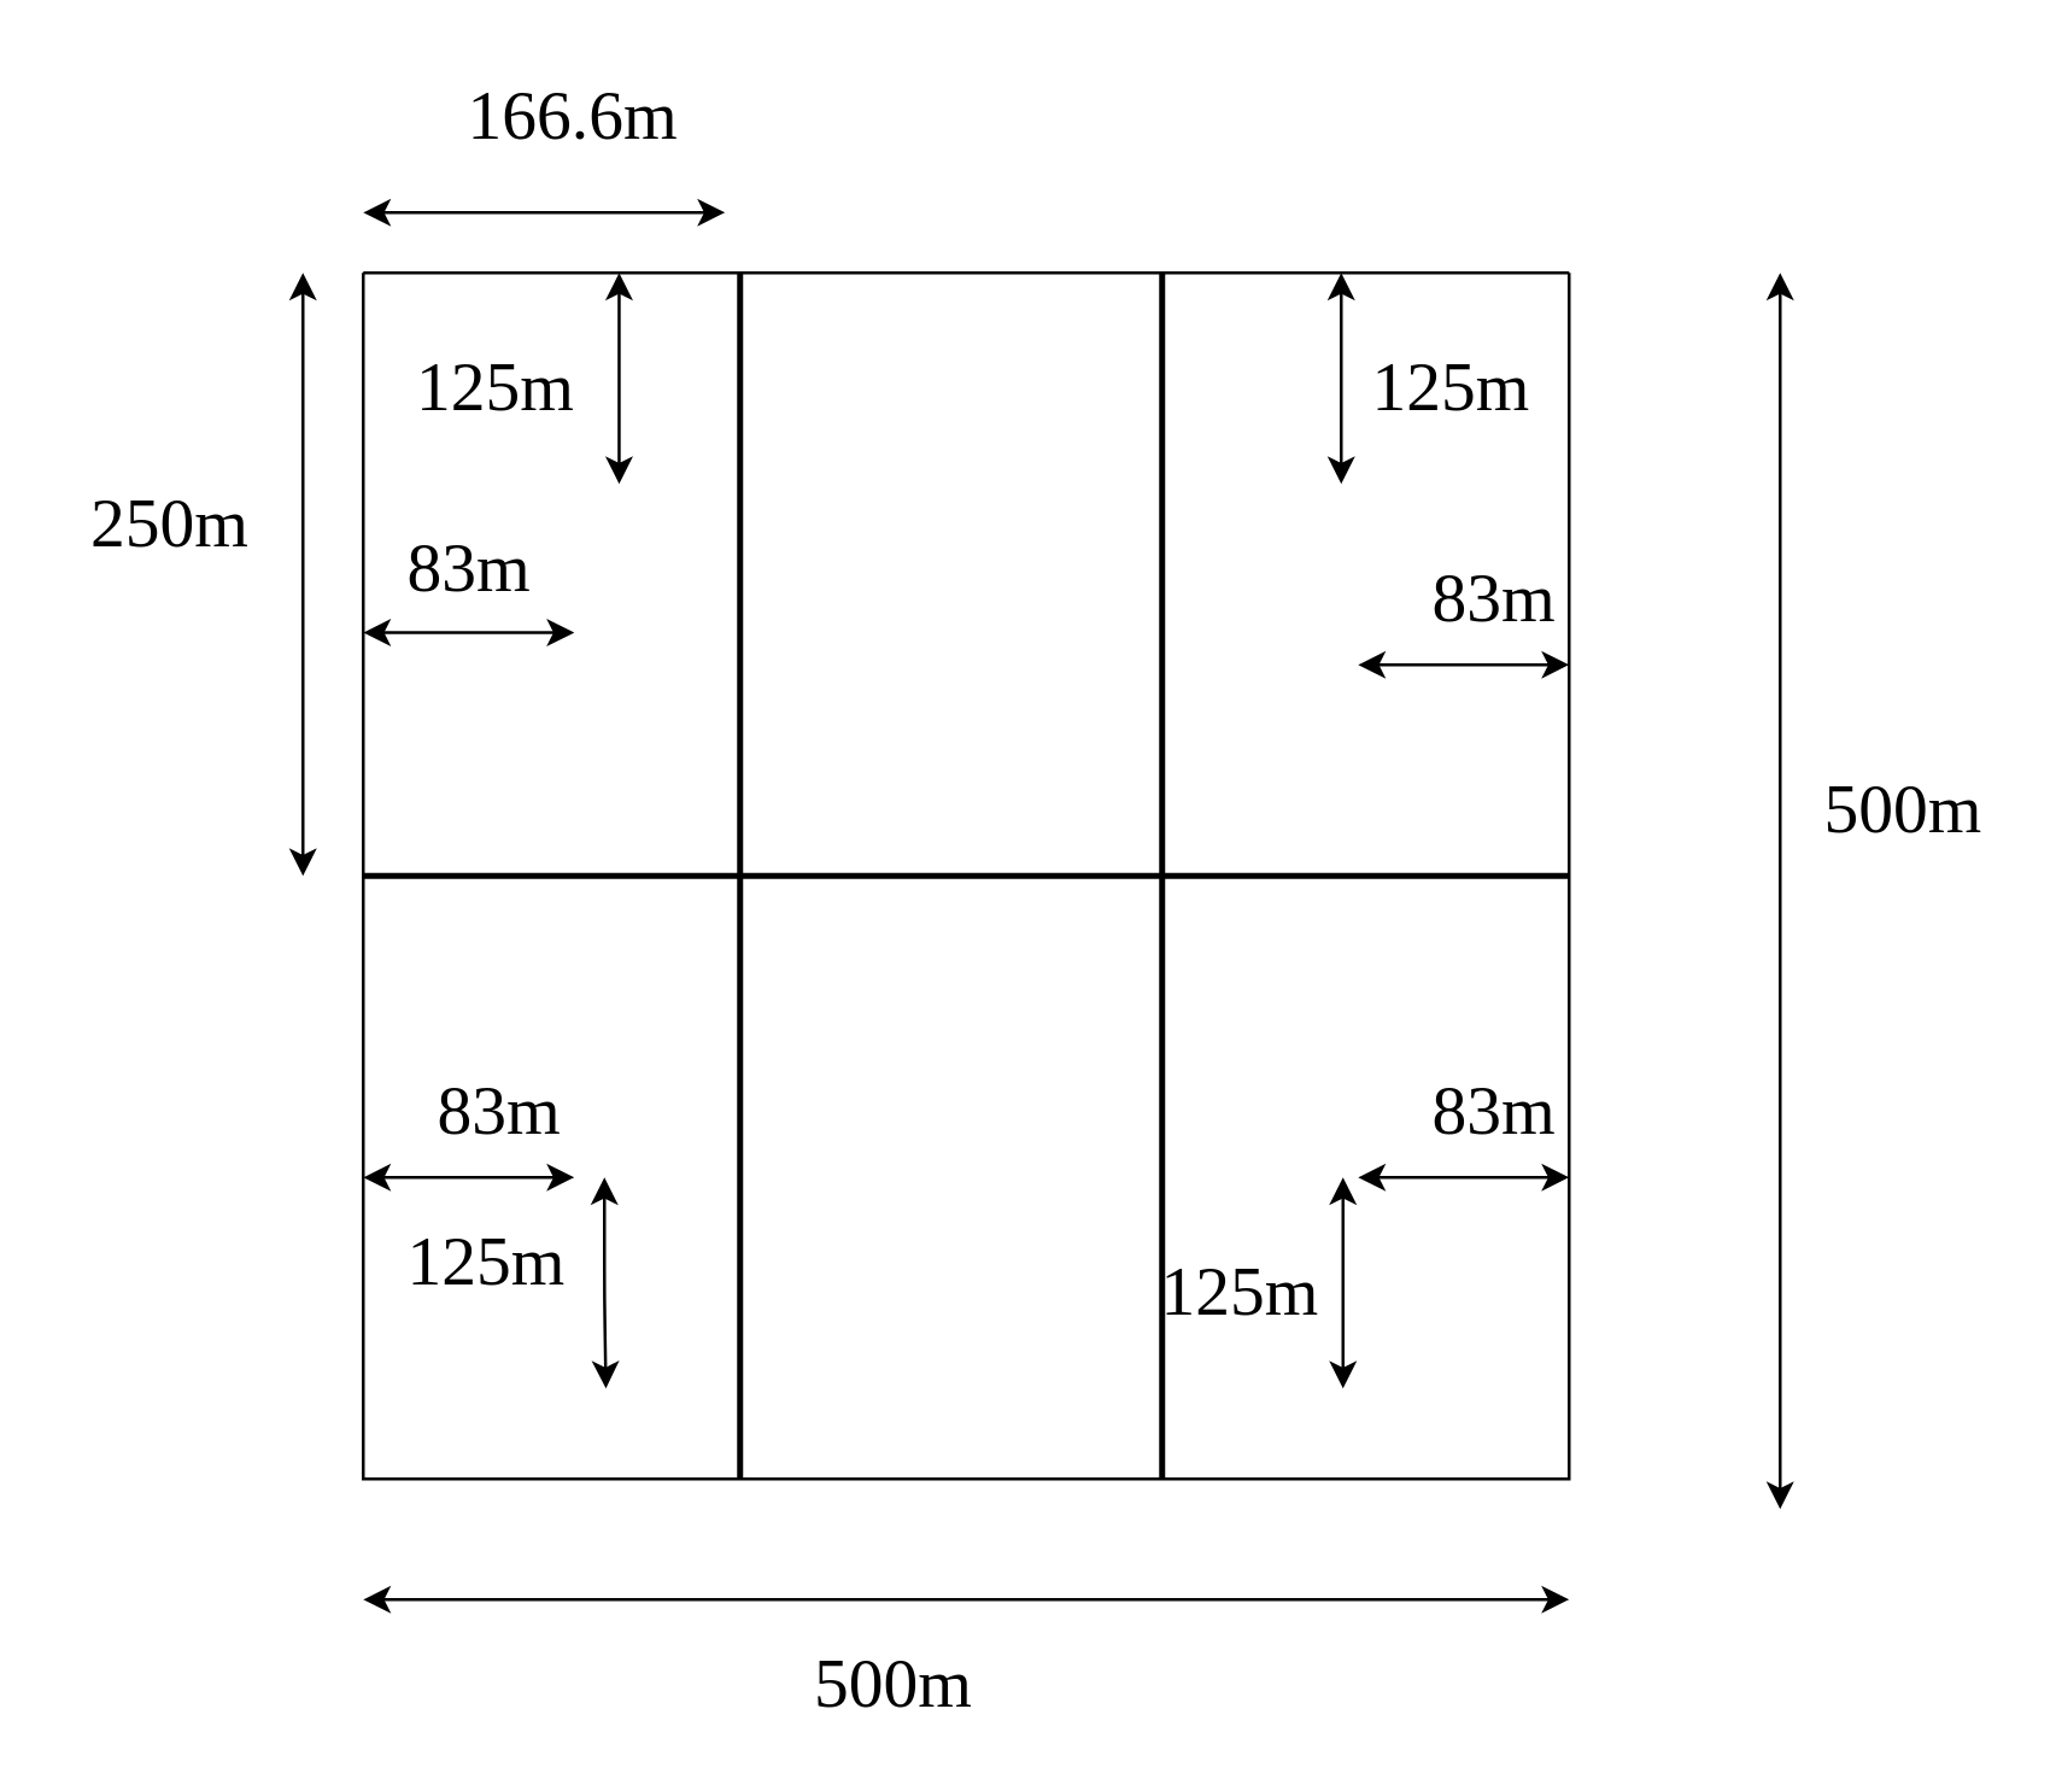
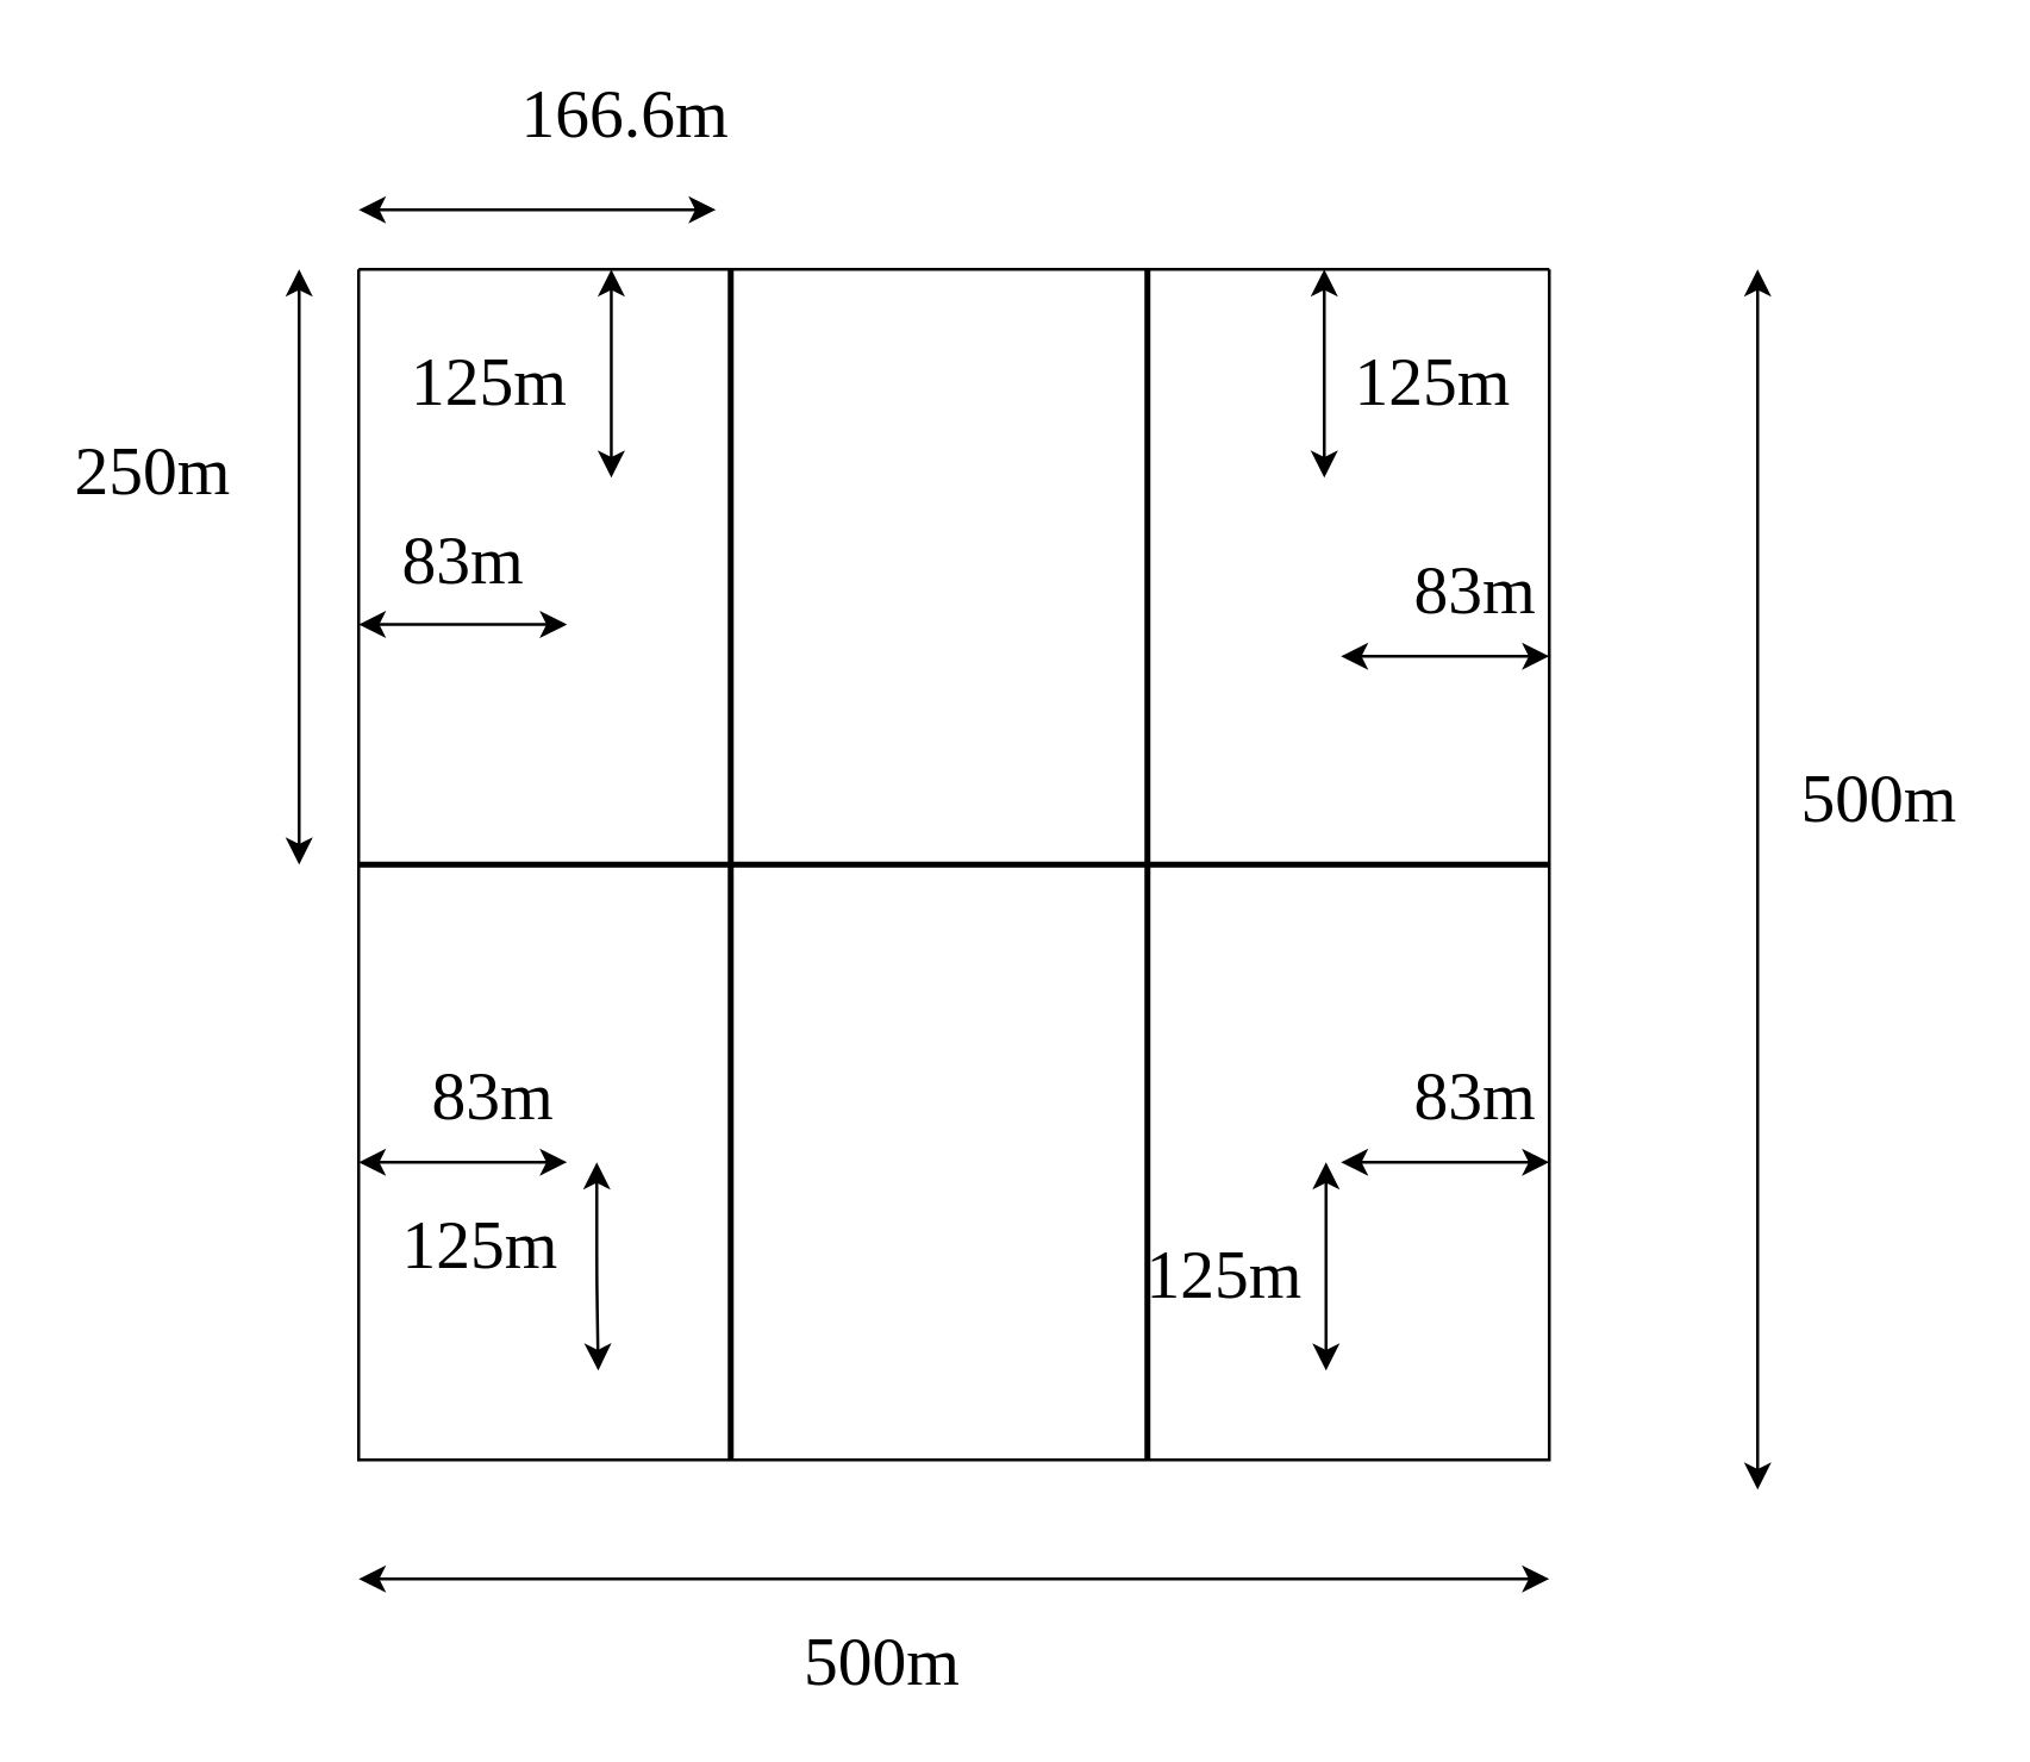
- <mxCell id="30" value="&lt;h1 style=&quot;font-size: 23px&quot;&gt;&lt;span style=&quot;font-weight: normal ; font-size: 23px&quot;&gt;166.6m&lt;/span&gt;&lt;/h1&gt;" style="text;html=1;strokeColor=none;fillColor=none;spacing=5;spacingTop=-20;whiteSpace=wrap;overflow=hidden;rounded=0;fontFamily=times new roman;fontSize=23;" vertex="1" parent="1"><mxGeometry x="150" y="20" width="90" height="30" as="geometry" /></mxCell>
+ <mxCell id="30" value="&lt;h1 style=&quot;font-size: 23px&quot;&gt;&lt;span style=&quot;font-weight: normal ; font-size: 23px&quot;&gt;166.6m&lt;/span&gt;&lt;/h1&gt;" style="text;html=1;strokeColor=none;fillColor=none;spacing=5;spacingTop=-20;whiteSpace=wrap;overflow=hidden;rounded=0;fontFamily=times new roman;fontSize=23;" vertex="1" parent="1"><mxGeometry x="170" y="20" width="90" height="30" as="geometry" /></mxCell>
- <mxCell id="29" value="&lt;h1 style=&quot;font-size: 23px&quot;&gt;&lt;span style=&quot;font-weight: normal ; font-size: 23px&quot;&gt;250m&lt;/span&gt;&lt;/h1&gt;" style="text;html=1;strokeColor=none;fillColor=none;spacing=5;spacingTop=-20;whiteSpace=wrap;overflow=hidden;rounded=0;fontFamily=times new roman;fontSize=23;" vertex="1" parent="1"><mxGeometry x="25" y="155" width="60" height="30" as="geometry" /></mxCell>
+ <mxCell id="29" value="&lt;h1 style=&quot;font-size: 23px&quot;&gt;&lt;span style=&quot;font-weight: normal ; font-size: 23px&quot;&gt;250m&lt;/span&gt;&lt;/h1&gt;" style="text;html=1;strokeColor=none;fillColor=none;spacing=5;spacingTop=-20;whiteSpace=wrap;overflow=hidden;rounded=0;fontFamily=times new roman;fontSize=23;" vertex="1" parent="1"><mxGeometry x="20" y="140" width="60" height="30" as="geometry" /></mxCell>
